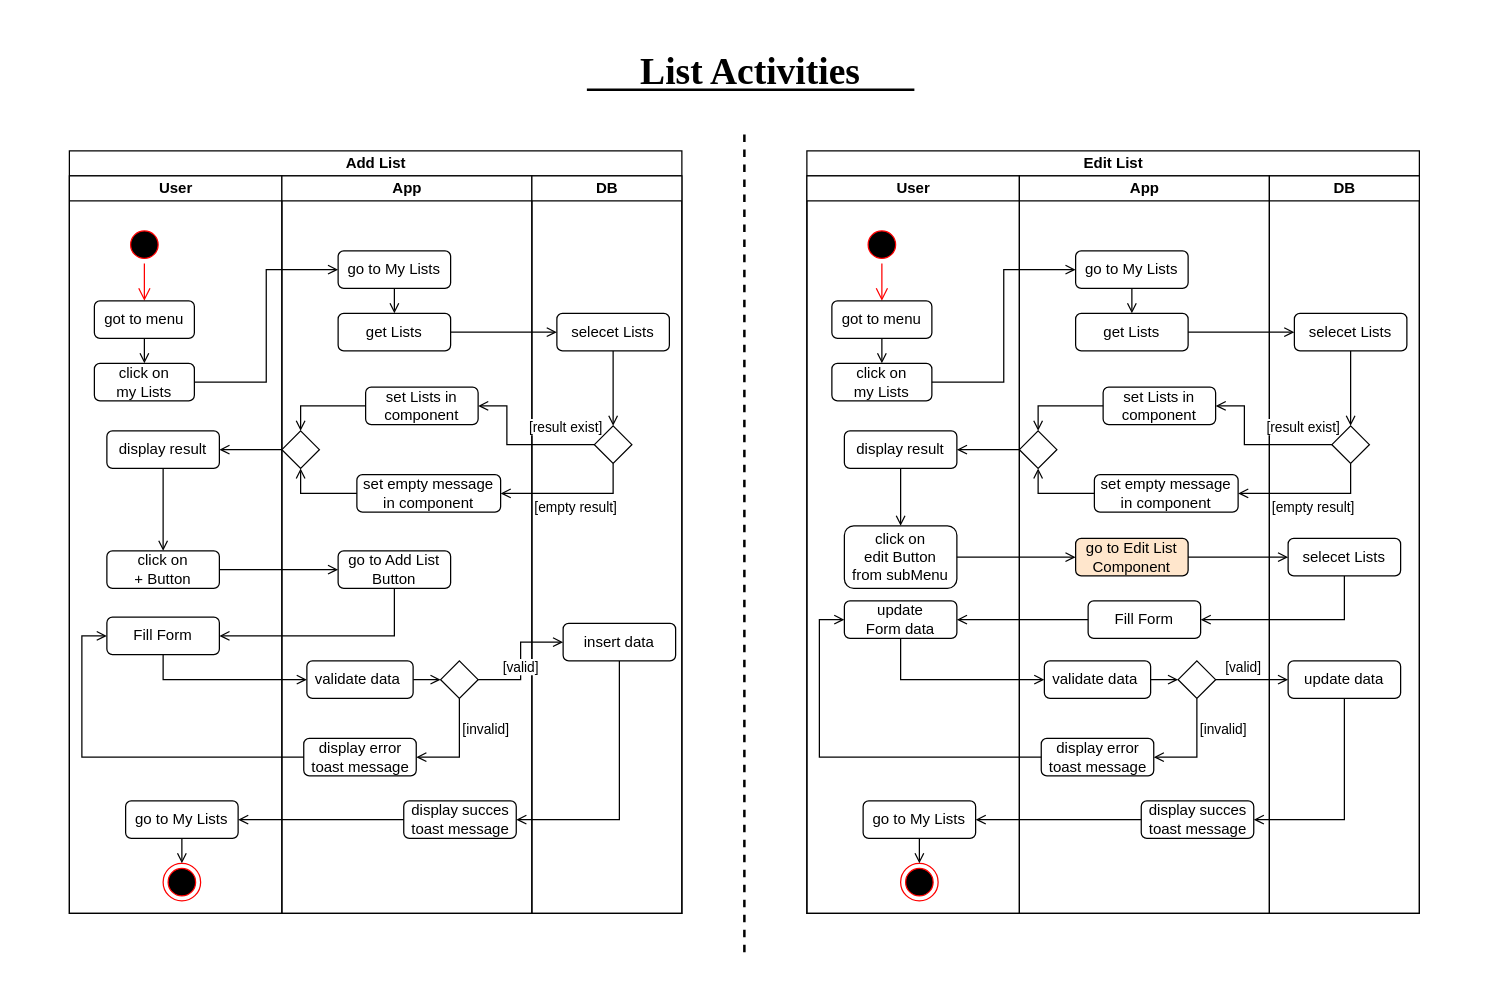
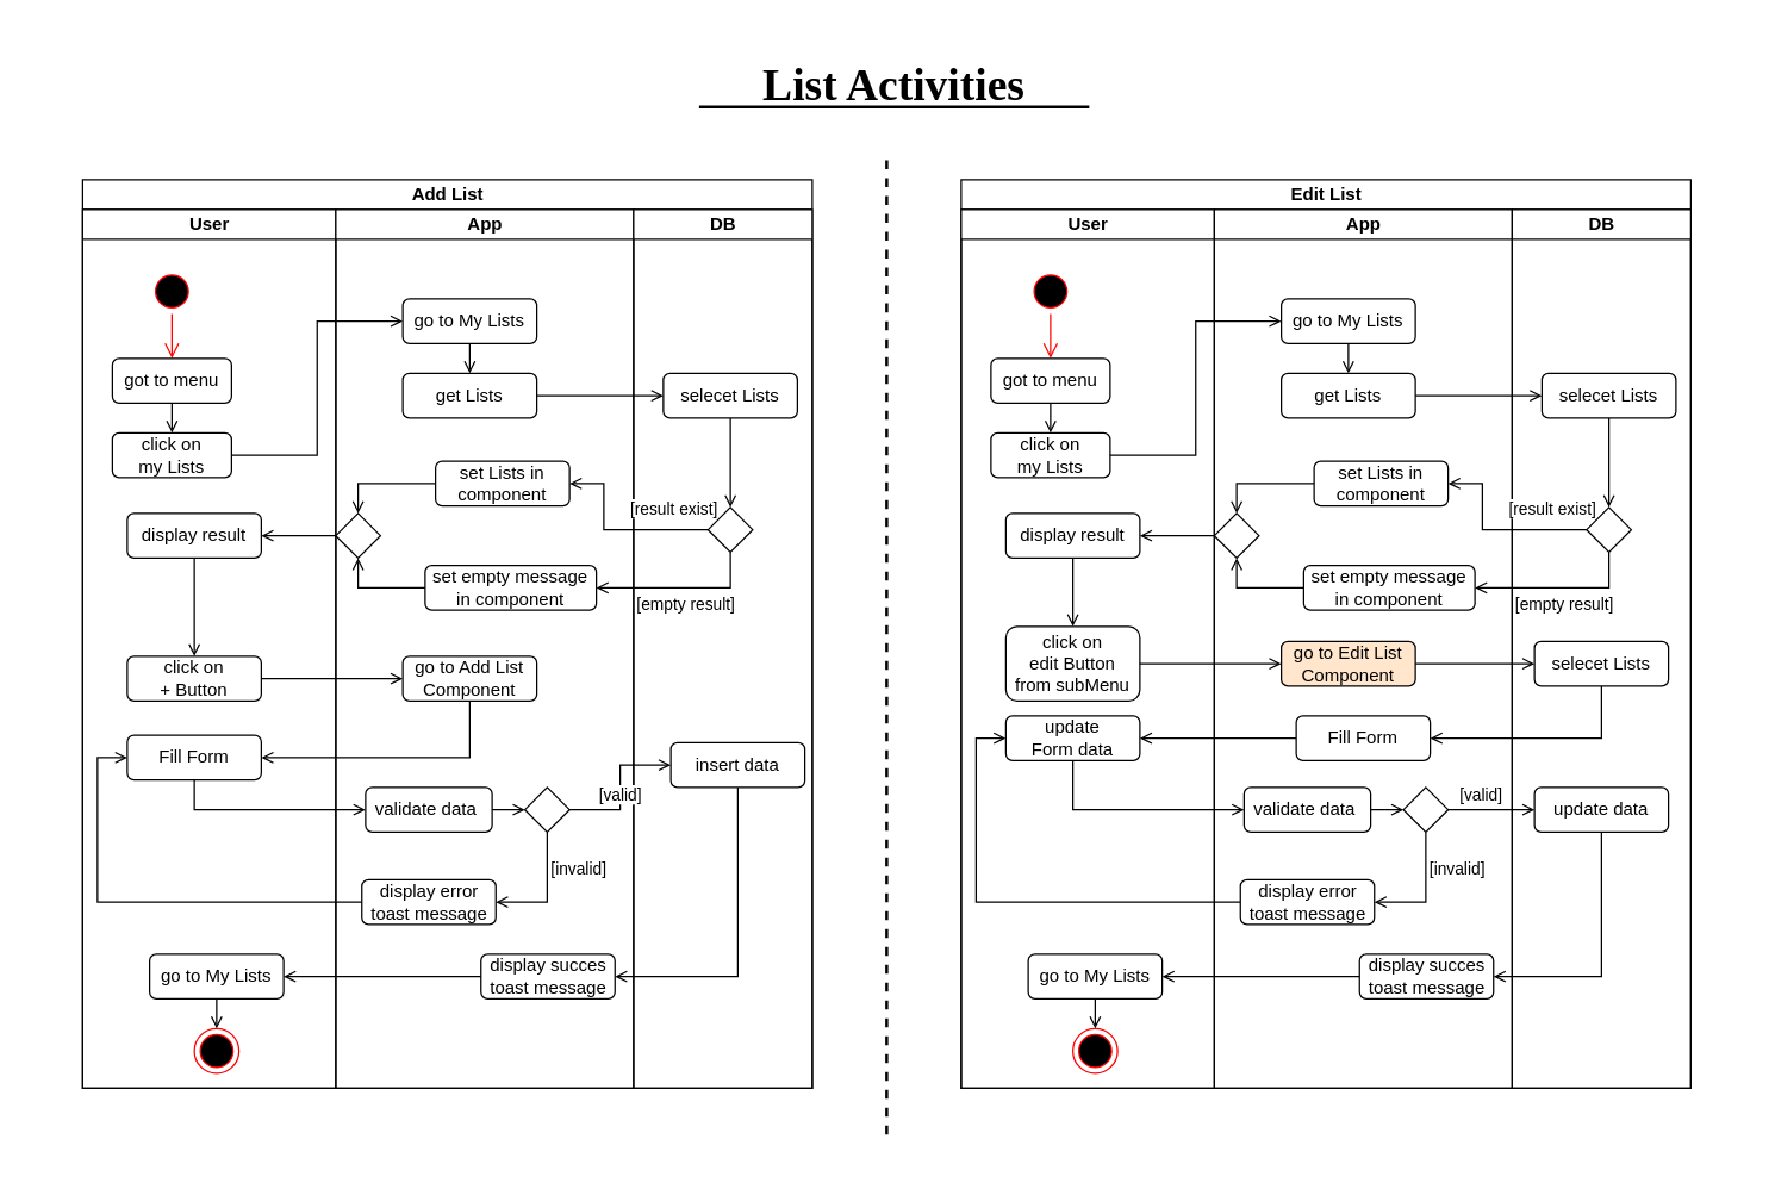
- <mxCell id="27" value="go to Add List Button" style="rounded=1;whiteSpace=wrap;html=1;" vertex="1" parent="18"><mxGeometry x="45" y="300" width="90" height="30" as="geometry" /></mxCell>
+ <mxCell id="27" value="go to Add List Component" style="rounded=1;whiteSpace=wrap;html=1;" vertex="1" parent="18"><mxGeometry x="45" y="300" width="90" height="30" as="geometry" /></mxCell>
